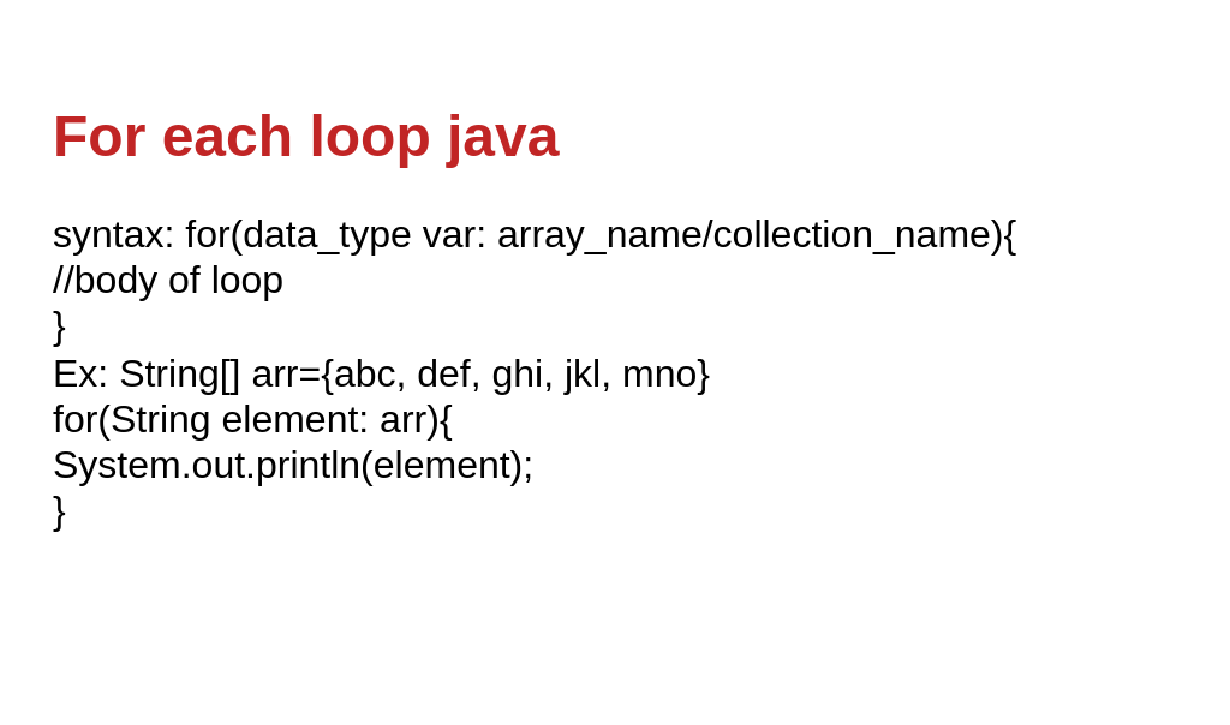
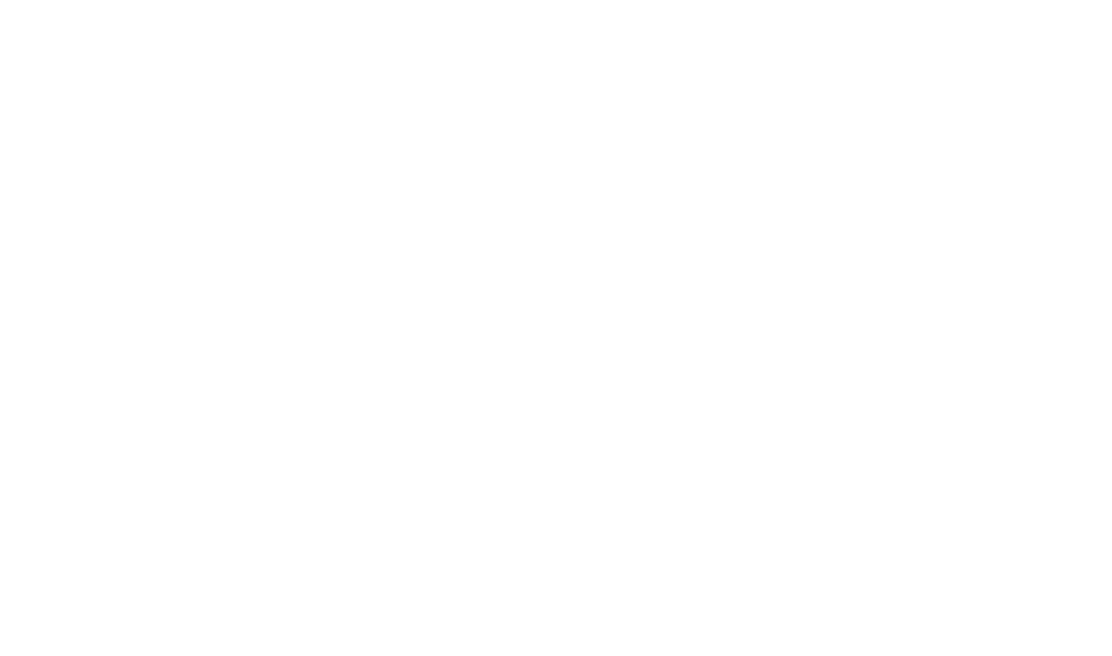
- <mxCell id="2" value="&lt;h1&gt;For each loop java&lt;/h1&gt;&lt;div&gt;&lt;font color=&quot;#000000&quot; size=&quot;3&quot;&gt;syntax: for(data_type var: array_name/collection_name){&lt;/font&gt;&lt;/div&gt;&lt;div&gt;&lt;font color=&quot;#000000&quot; size=&quot;3&quot;&gt;//body of loop&lt;/font&gt;&lt;/div&gt;&lt;div&gt;&lt;font color=&quot;#000000&quot; size=&quot;3&quot;&gt;}&amp;nbsp;&lt;/font&gt;&lt;/div&gt;&lt;div&gt;&lt;font color=&quot;#000000&quot; size=&quot;3&quot;&gt;Ex: String[] arr={abc, def, ghi, jkl, mno}&lt;/font&gt;&lt;/div&gt;&lt;div&gt;&lt;font color=&quot;#000000&quot; size=&quot;3&quot;&gt;for(String element: arr){&lt;/font&gt;&lt;/div&gt;&lt;div&gt;&lt;font color=&quot;#000000&quot; size=&quot;3&quot;&gt;System.out.println(element);&lt;/font&gt;&lt;/div&gt;&lt;div&gt;&lt;font color=&quot;#000000&quot; size=&quot;3&quot;&gt;}&lt;/font&gt;&lt;/div&gt;" style="text;strokeColor=none;align=left;fillColor=none;html=1;verticalAlign=top;whiteSpace=wrap;rounded=0;fontFamily=Helvetica;fontSize=12;fontColor=#c12525;" vertex="1" parent="1"><mxGeometry x="20" y="20" width="470" height="260" as="geometry" /></mxCell>
